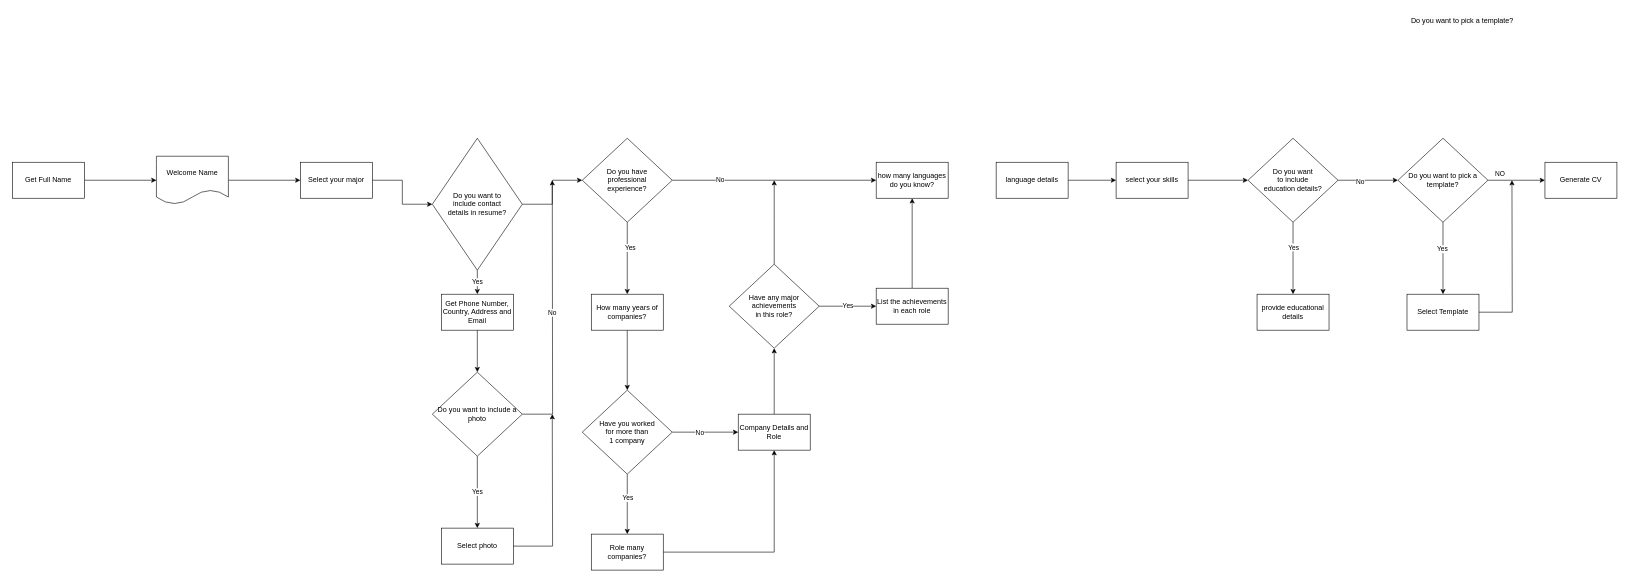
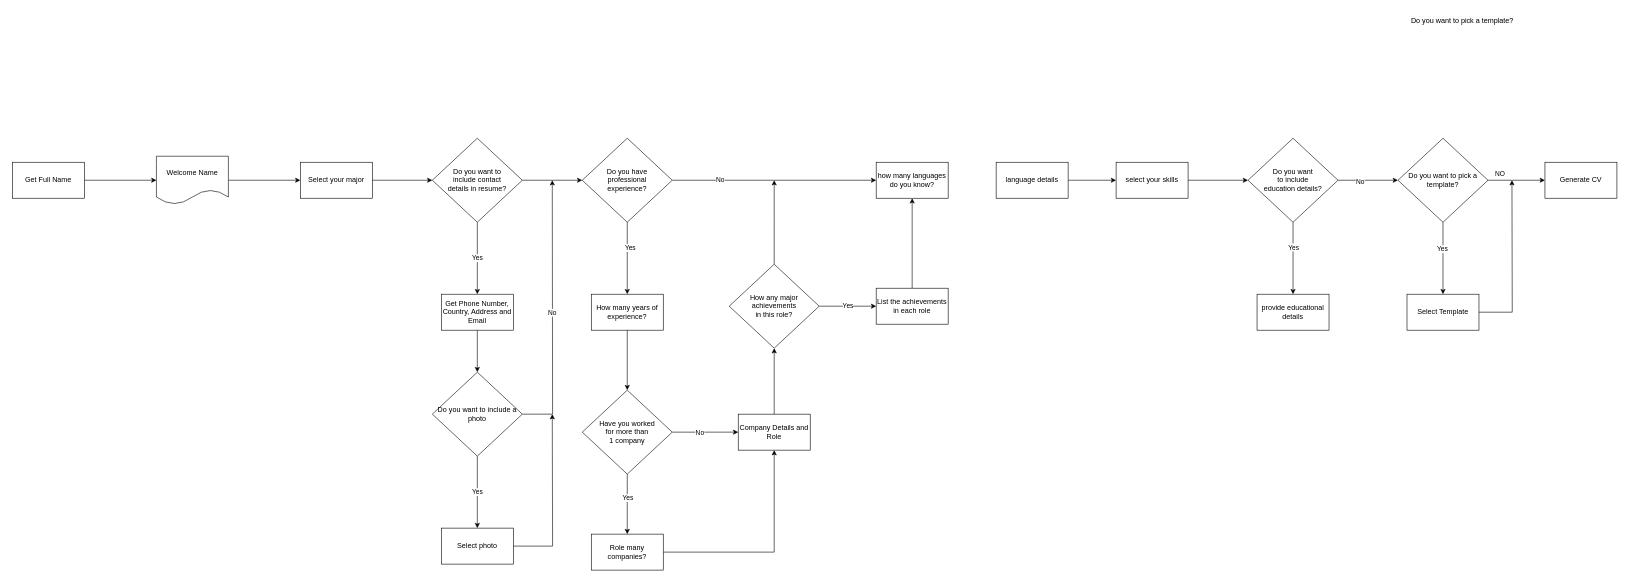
- <mxCell id="10" value="Do you want to &lt;br&gt;include contact &lt;br&gt;details in resume?" style="rhombus;whiteSpace=wrap;html=1;rounded=0;" parent="1" vertex="1"><mxGeometry x="720" y="230" width="150" height="220" as="geometry" /></mxCell>
+ <mxCell id="10" value="Do you want to &lt;br&gt;include contact &lt;br&gt;details in resume?" style="rhombus;whiteSpace=wrap;html=1;rounded=0;" parent="1" vertex="1"><mxGeometry x="720" y="230" width="150" height="140" as="geometry" /></mxCell>
- <mxCell id="30" value="Have any major&lt;br&gt;achievements&lt;br&gt;in this role?" style="rhombus;whiteSpace=wrap;html=1;rounded=0;" parent="1" vertex="1"><mxGeometry x="1215" y="440" width="150" height="140" as="geometry" /></mxCell>
+ <mxCell id="30" value="How any major&lt;br&gt;achievements&lt;br&gt;in this role?" style="rhombus;whiteSpace=wrap;html=1;rounded=0;" parent="1" vertex="1"><mxGeometry x="1215" y="440" width="150" height="140" as="geometry" /></mxCell>
- <mxCell id="18" value="How many years of companies?" style="whiteSpace=wrap;html=1;rounded=0;" parent="1" vertex="1"><mxGeometry x="985" y="490" width="120" height="60" as="geometry" /></mxCell>
+ <mxCell id="18" value="How many years of experience?" style="whiteSpace=wrap;html=1;rounded=0;" parent="1" vertex="1"><mxGeometry x="985" y="490" width="120" height="60" as="geometry" /></mxCell>
